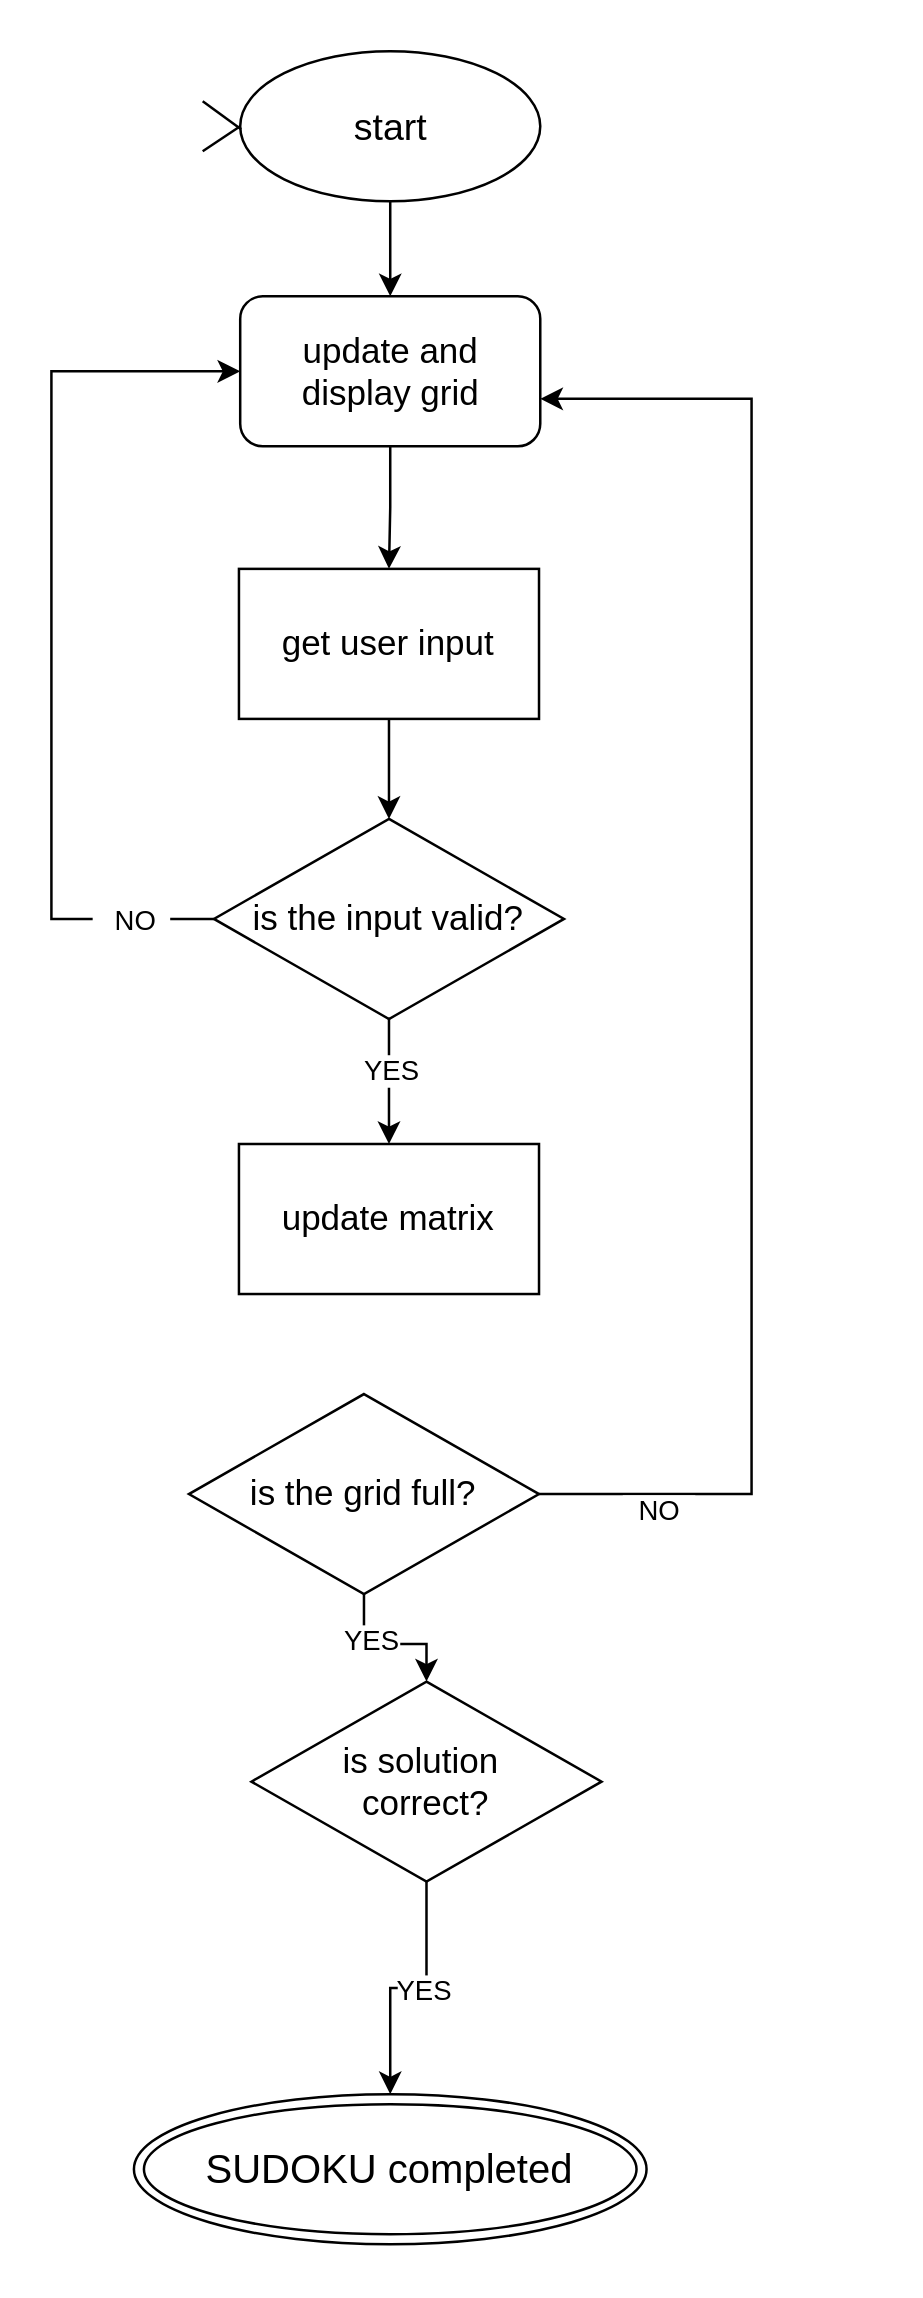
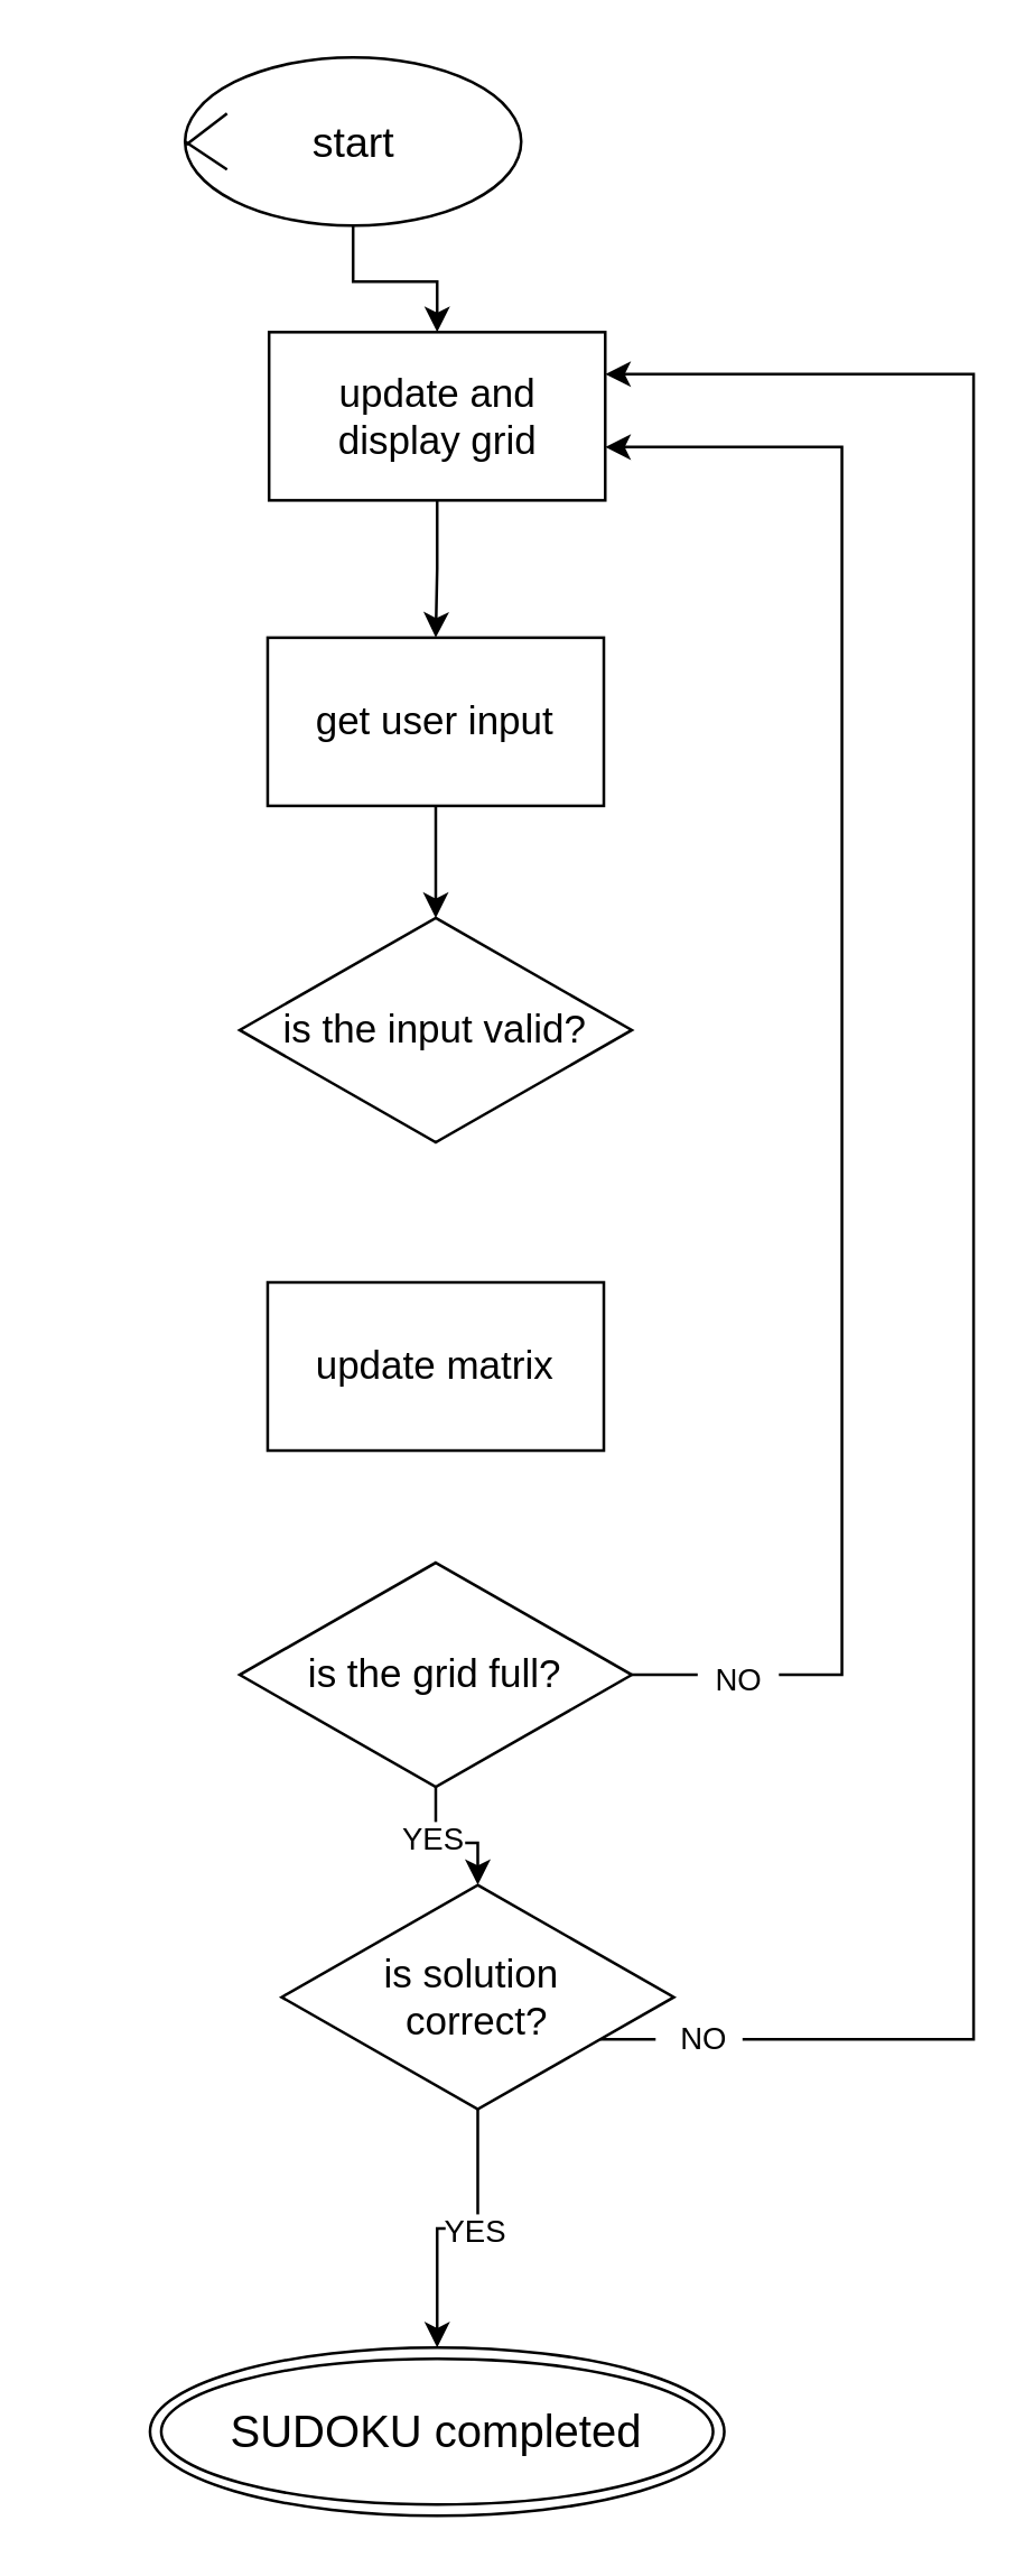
- <mxCell id="3" value="&lt;font style=&quot;font-size: 15px;&quot;&gt;start&lt;/font&gt;" style="ellipse;whiteSpace=wrap;html=1;" vertex="1" parent="1"><mxGeometry x="95.5" y="20" width="120" height="60" as="geometry" /></mxCell>
+ <mxCell id="3" value="&lt;font style=&quot;font-size: 15px;&quot;&gt;start&lt;/font&gt;" style="ellipse;whiteSpace=wrap;html=1;" vertex="1" parent="1"><mxGeometry x="65.5" y="20" width="120" height="60" as="geometry" /></mxCell>
- <mxCell id="26" value="&lt;div style=&quot;font-size: 14px;&quot;&gt;&lt;font style=&quot;font-size: 14px;&quot;&gt;update and &lt;br&gt;&lt;/font&gt;&lt;/div&gt;&lt;div style=&quot;font-size: 14px;&quot;&gt;&lt;font style=&quot;font-size: 14px;&quot;&gt;display grid&lt;/font&gt;&lt;/div&gt;" style="whiteSpace=wrap;html=1;rounded=1;" vertex="1" parent="1"><mxGeometry x="95.5" y="118" width="120" height="60" as="geometry" /></mxCell>
+ <mxCell id="26" value="&lt;div style=&quot;font-size: 14px;&quot;&gt;&lt;font style=&quot;font-size: 14px;&quot;&gt;update and &lt;br&gt;&lt;/font&gt;&lt;/div&gt;&lt;div style=&quot;font-size: 14px;&quot;&gt;&lt;font style=&quot;font-size: 14px;&quot;&gt;display grid&lt;/font&gt;&lt;/div&gt;" style="rounded=0;whiteSpace=wrap;html=1;" vertex="1" parent="1"><mxGeometry x="95.5" y="118" width="120" height="60" as="geometry" /></mxCell>
- <mxCell id="7" style="edgeStyle=orthogonalEdgeStyle;rounded=0;orthogonalLoop=1;jettySize=auto;html=1;entryX=0;entryY=0.5;entryDx=0;entryDy=0;" edge="1" parent="1" source="11" target="26"><mxGeometry relative="1" as="geometry"><Array as="points"><mxPoint x="20" y="367" /><mxPoint x="20" y="148" /></Array></mxGeometry></mxCell>
- <mxCell id="8" value="&amp;nbsp;&amp;nbsp; NO&amp;nbsp;&amp;nbsp; " style="edgeLabel;html=1;align=center;verticalAlign=middle;resizable=0;points=[];" vertex="1" connectable="0" parent="7"><mxGeometry x="-0.68" relative="1" as="geometry"><mxPoint x="24" as="offset" /></mxGeometry></mxCell>
+ <mxCell id="12" style="edgeStyle=orthogonalEdgeStyle;rounded=0;orthogonalLoop=1;jettySize=auto;html=1;entryX=1;entryY=0.25;entryDx=0;entryDy=0;" edge="1" parent="1" source="16" target="26"><mxGeometry relative="1" as="geometry"><Array as="points"><mxPoint x="347" y="727" /><mxPoint x="347" y="133" /></Array></mxGeometry></mxCell>
+ <mxCell id="13" value="&amp;nbsp;&amp;nbsp; NO&amp;nbsp;&amp;nbsp; " style="edgeLabel;html=1;align=center;verticalAlign=middle;resizable=0;points=[];" vertex="1" connectable="0" parent="12"><mxGeometry x="-0.911" y="-3" relative="1" as="geometry"><mxPoint x="-3" y="-4" as="offset" /></mxGeometry></mxCell>
- <mxCell id="9" style="edgeStyle=orthogonalEdgeStyle;rounded=0;orthogonalLoop=1;jettySize=auto;html=1;exitX=0.5;exitY=1;exitDx=0;exitDy=0;" edge="1" parent="1" source="11" target="6"><mxGeometry relative="1" as="geometry" /></mxCell>
- <mxCell id="10" value="YES" style="edgeLabel;html=1;align=center;verticalAlign=middle;resizable=0;points=[];" vertex="1" connectable="0" parent="9"><mxGeometry x="-0.36" y="-1" relative="1" as="geometry"><mxPoint x="1" y="4" as="offset" /></mxGeometry></mxCell>
- <mxCell id="21" value="&lt;font style=&quot;font-size: 14px;&quot;&gt;is the grid full?&lt;/font&gt;" style="rhombus;whiteSpace=wrap;html=1;" vertex="1" parent="1"><mxGeometry x="75" y="557" width="140" height="80" as="geometry" /></mxCell>
+ <mxCell id="21" value="&lt;font style=&quot;font-size: 14px;&quot;&gt;is the grid full?&lt;/font&gt;" style="rhombus;whiteSpace=wrap;html=1;" vertex="1" parent="1"><mxGeometry x="85" y="557" width="140" height="80" as="geometry" /></mxCell>
